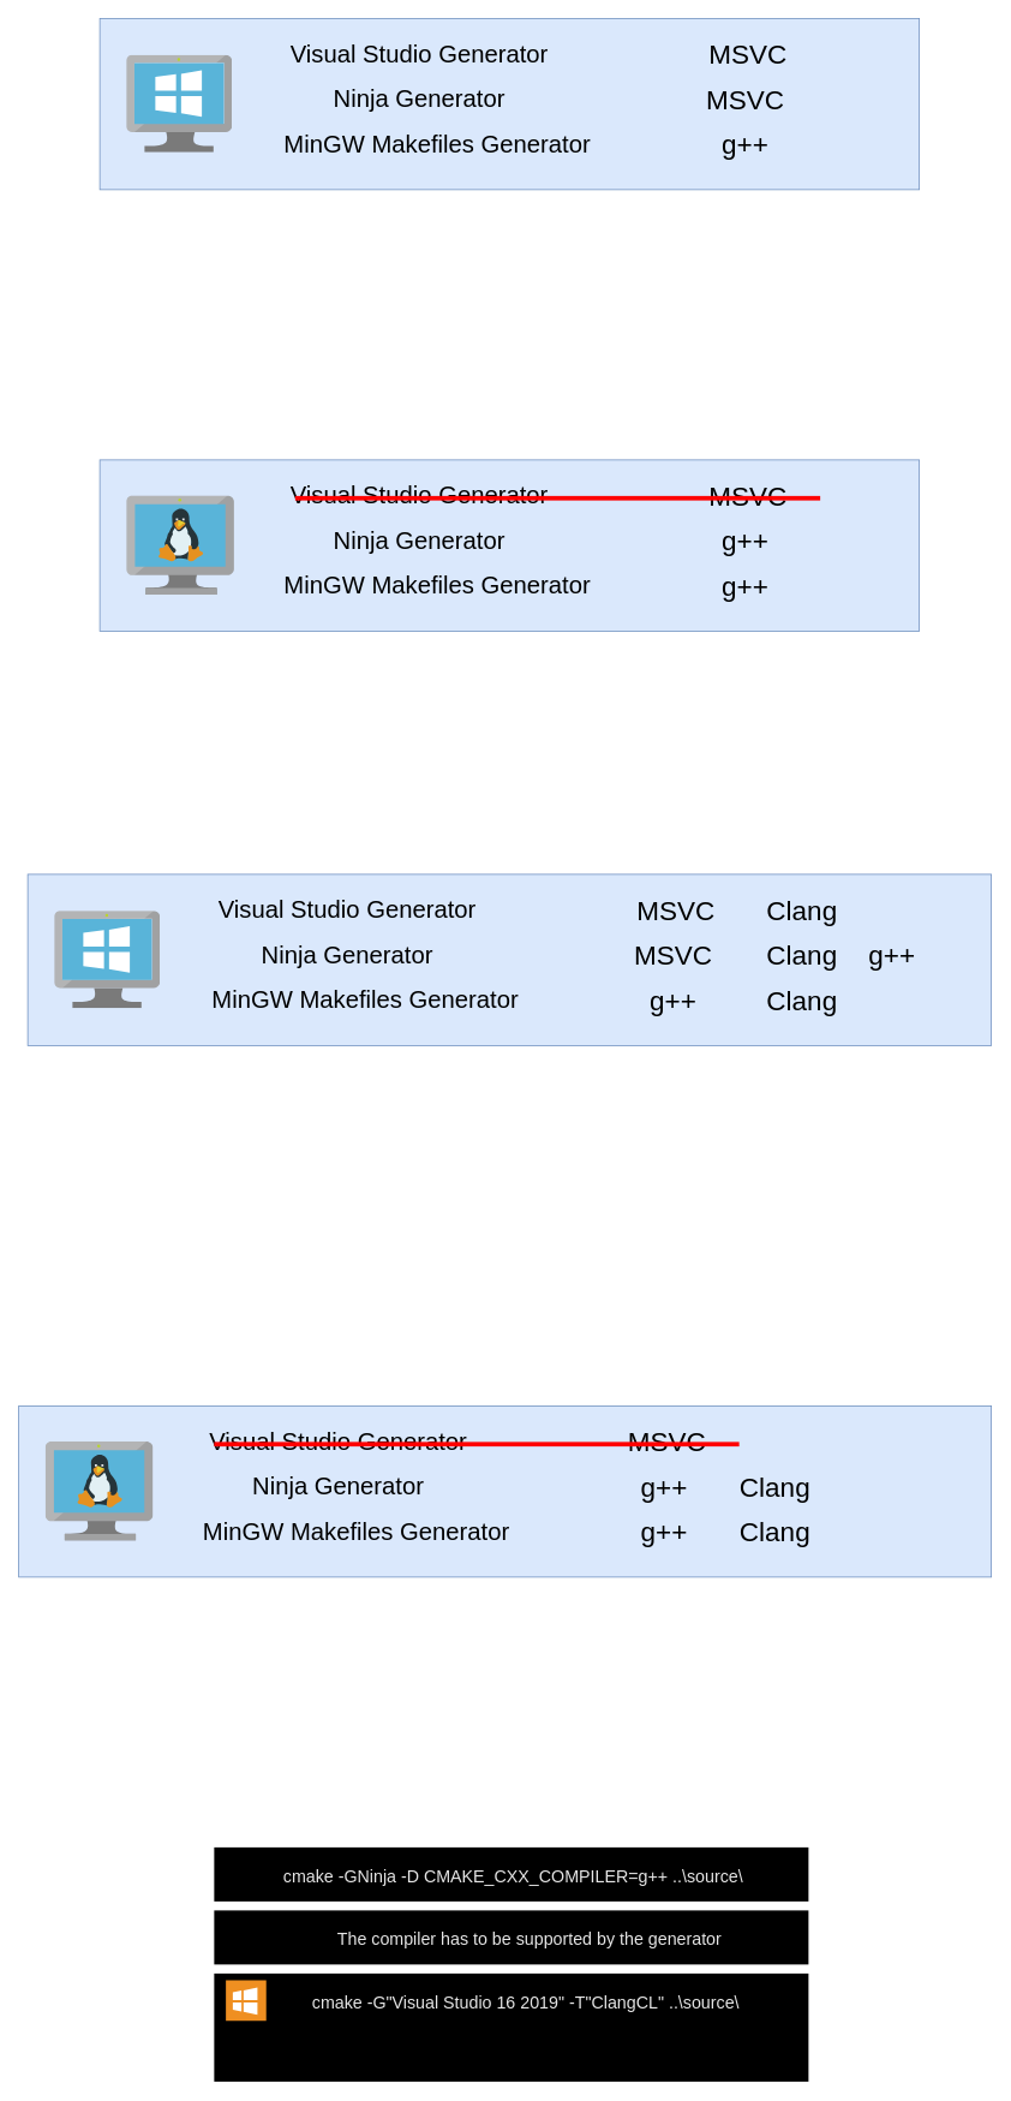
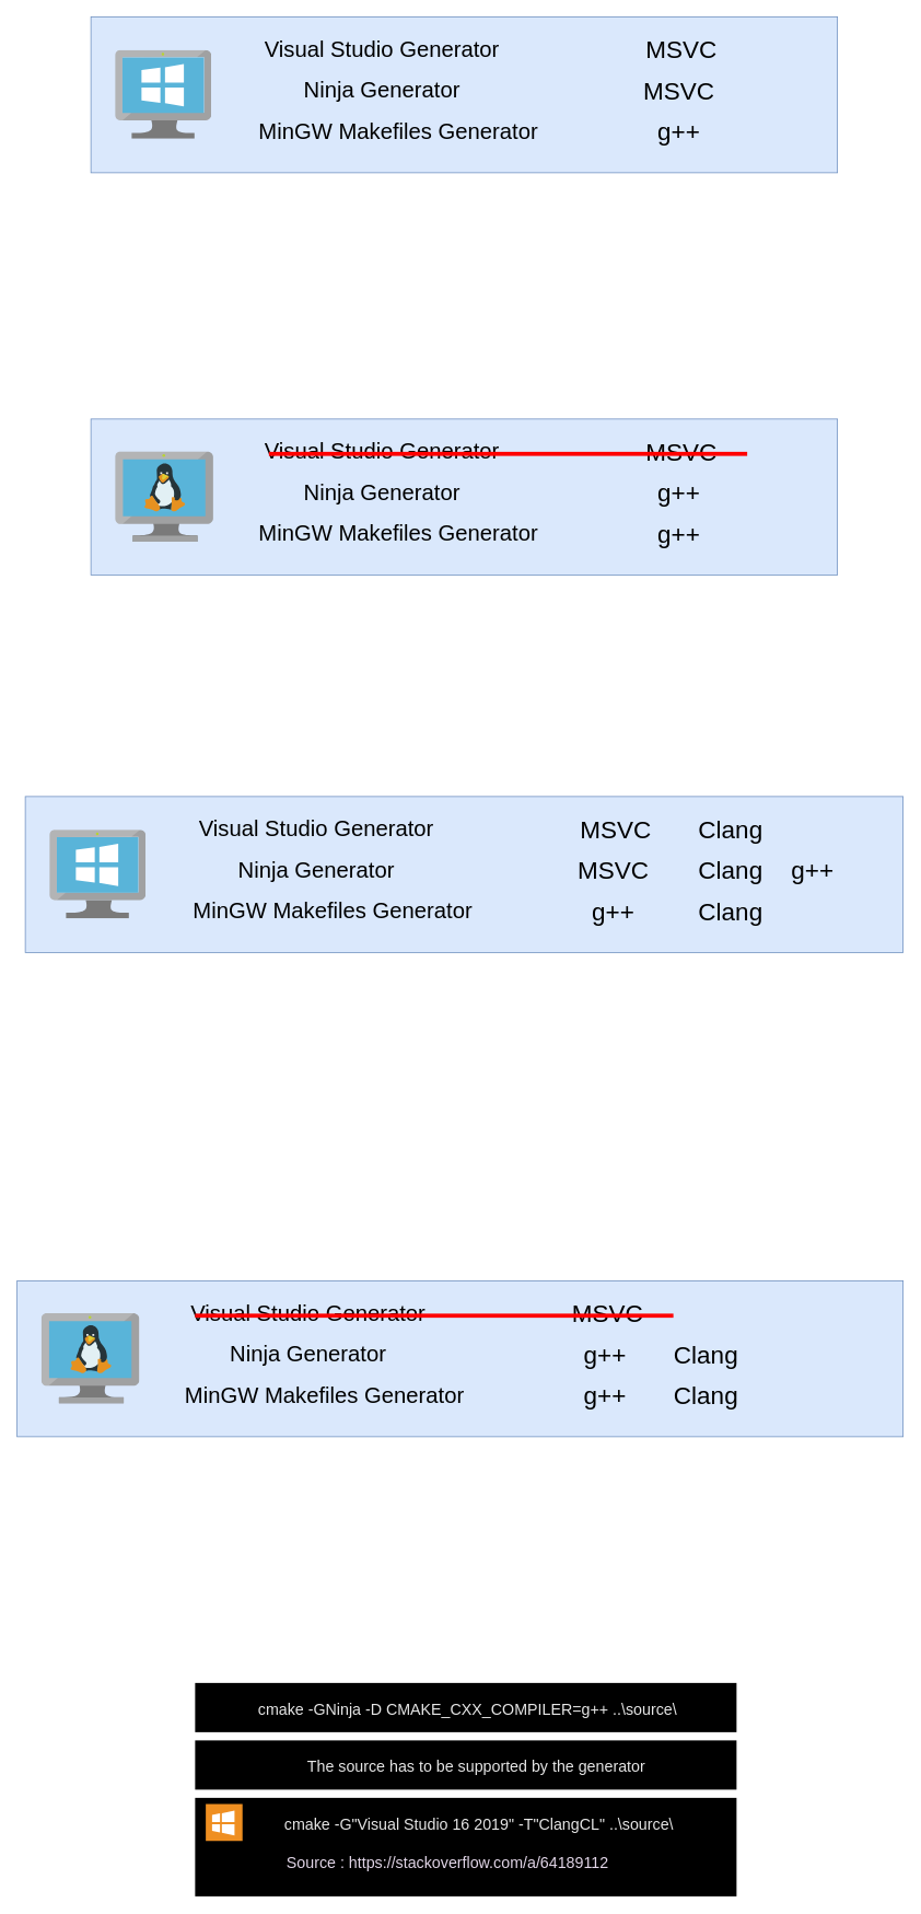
- <mxCell id="46" value="&lt;font style=&quot;font-size: 19px&quot; color=&quot;#E6E6E6&quot;&gt;The compiler has to be supported by the generator&lt;br&gt;&lt;/font&gt;" style="text;whiteSpace=wrap;html=1;" vertex="1" parent="1"><mxGeometry x="372" y="2135" width="530" height="30" as="geometry" /></mxCell>
+ <mxCell id="46" value="&lt;font style=&quot;font-size: 19px&quot; color=&quot;#E6E6E6&quot;&gt;The source has to be supported by the generator&lt;br&gt;&lt;/font&gt;" style="text;whiteSpace=wrap;html=1;" vertex="1" parent="1"><mxGeometry x="372" y="2135" width="530" height="30" as="geometry" /></mxCell>
+ <mxCell id="49" value="&lt;font style=&quot;font-size: 19px&quot; color=&quot;#E1D5E7&quot;&gt;Source : https://stackoverflow.com/a/64189112 &lt;/font&gt;" style="text;html=1;strokeColor=none;fillColor=none;align=center;verticalAlign=middle;whiteSpace=wrap;rounded=0;" vertex="1" parent="1"><mxGeometry x="290" y="2260" width="510" height="20" as="geometry" /></mxCell>
